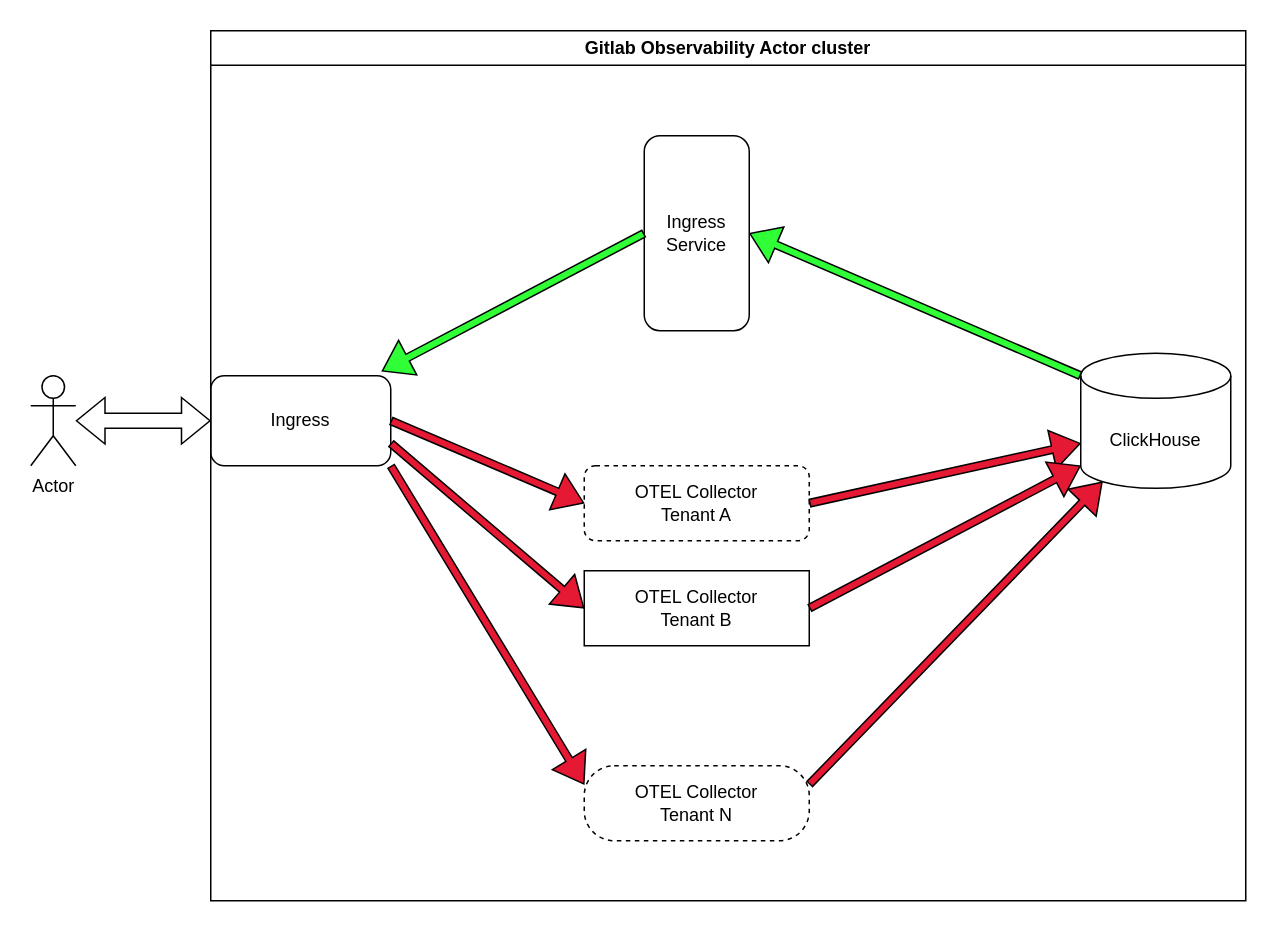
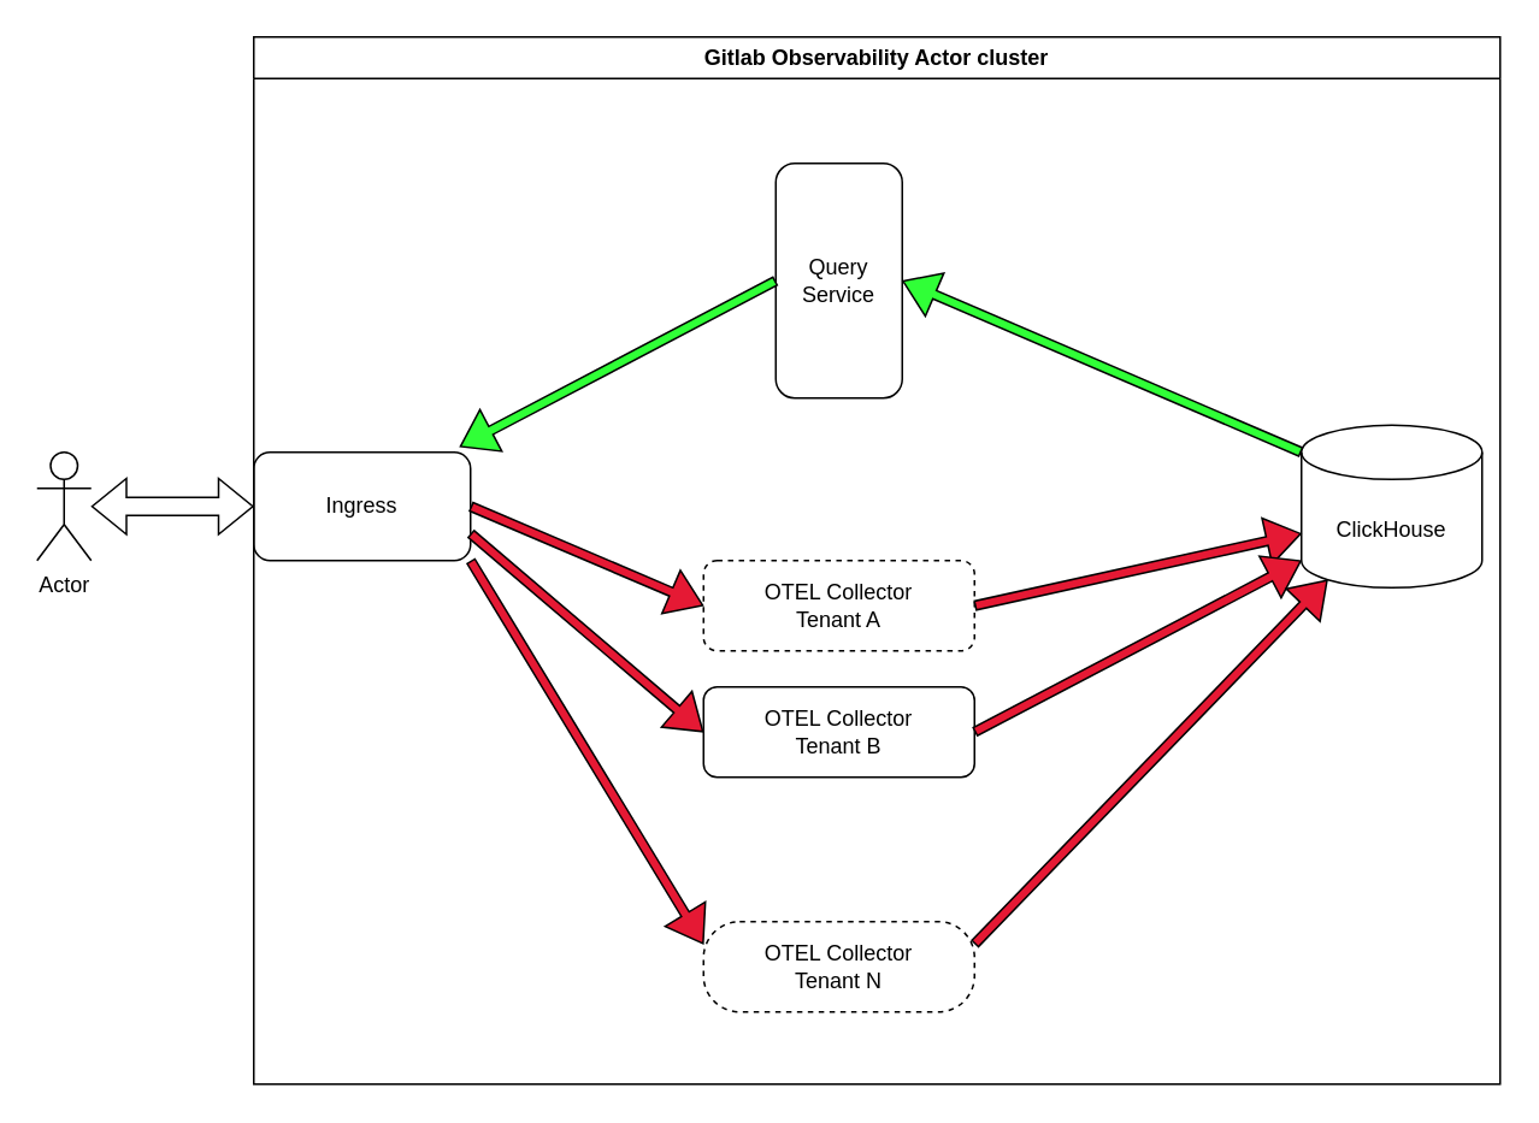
- <mxCell id="4" value="Ingress Service" style="rounded=1;whiteSpace=wrap;html=1;" vertex="1" parent="1"><mxGeometry x="429" y="90" width="70" height="130" as="geometry" /></mxCell>
+ <mxCell id="4" value="Query Service" style="rounded=1;whiteSpace=wrap;html=1;" vertex="1" parent="1"><mxGeometry x="429" y="90" width="70" height="130" as="geometry" /></mxCell>
- <mxCell id="8" value="OTEL Collector&lt;br&gt;Tenant B" style="whiteSpace=wrap;html=1;rounded=0;" vertex="1" parent="1"><mxGeometry x="389" y="380" width="150" height="50" as="geometry" /></mxCell>
+ <mxCell id="8" value="OTEL Collector&lt;br&gt;Tenant B" style="rounded=1;whiteSpace=wrap;html=1;" vertex="1" parent="1"><mxGeometry x="389" y="380" width="150" height="50" as="geometry" /></mxCell>
